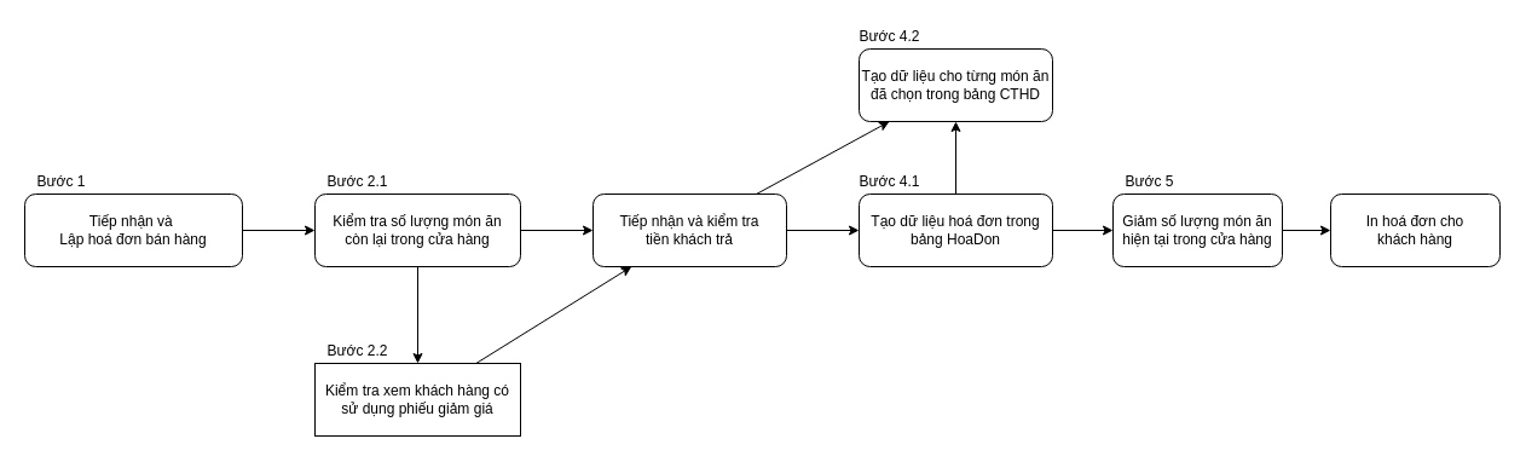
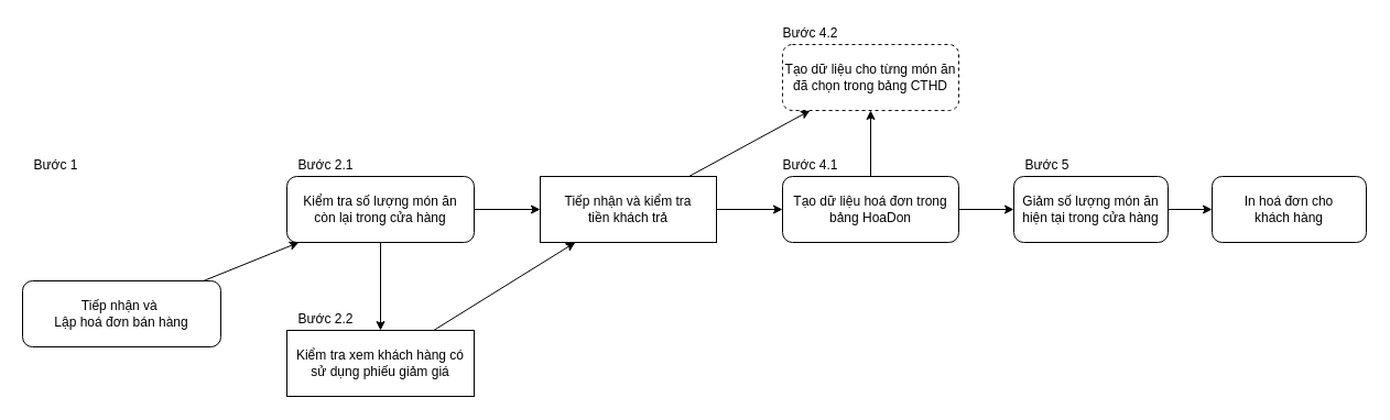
- <mxCell id="8" value="Tạo dữ liệu cho từng món ăn đã chọn trong bảng CTHD" style="rounded=1;whiteSpace=wrap;html=1;" parent="1" vertex="1"><mxGeometry x="710" y="40" width="160" height="60" as="geometry" /></mxCell>
+ <mxCell id="8" value="Tạo dữ liệu cho từng món ăn đã chọn trong bảng CTHD" style="rounded=1;whiteSpace=wrap;html=1;dashed=1;" parent="1" vertex="1"><mxGeometry x="710" y="40" width="160" height="60" as="geometry" /></mxCell>
- <mxCell id="12" value="Tiếp nhận và&amp;nbsp;&lt;br&gt;Lập hoá đơn bán hàng" style="rounded=1;whiteSpace=wrap;html=1;" parent="1" vertex="1"><mxGeometry x="20" y="160" width="180" height="60" as="geometry" /></mxCell>
+ <mxCell id="12" value="Tiếp nhận và&amp;nbsp;&lt;br&gt;Lập hoá đơn bán hàng" style="rounded=1;whiteSpace=wrap;html=1;" parent="1" vertex="1"><mxGeometry x="20" y="255" width="180" height="60" as="geometry" /></mxCell>
- <mxCell id="7" value="Tiếp nhận và kiểm tra&lt;br&gt;tiền khách trả" style="rounded=1;whiteSpace=wrap;html=1;" parent="1" vertex="1"><mxGeometry x="490" y="160" width="160" height="60" as="geometry" /></mxCell>
+ <mxCell id="7" value="Tiếp nhận và kiểm tra&lt;br&gt;tiền khách trả" style="whiteSpace=wrap;html=1;rounded=0;" parent="1" vertex="1"><mxGeometry x="490" y="160" width="160" height="60" as="geometry" /></mxCell>
